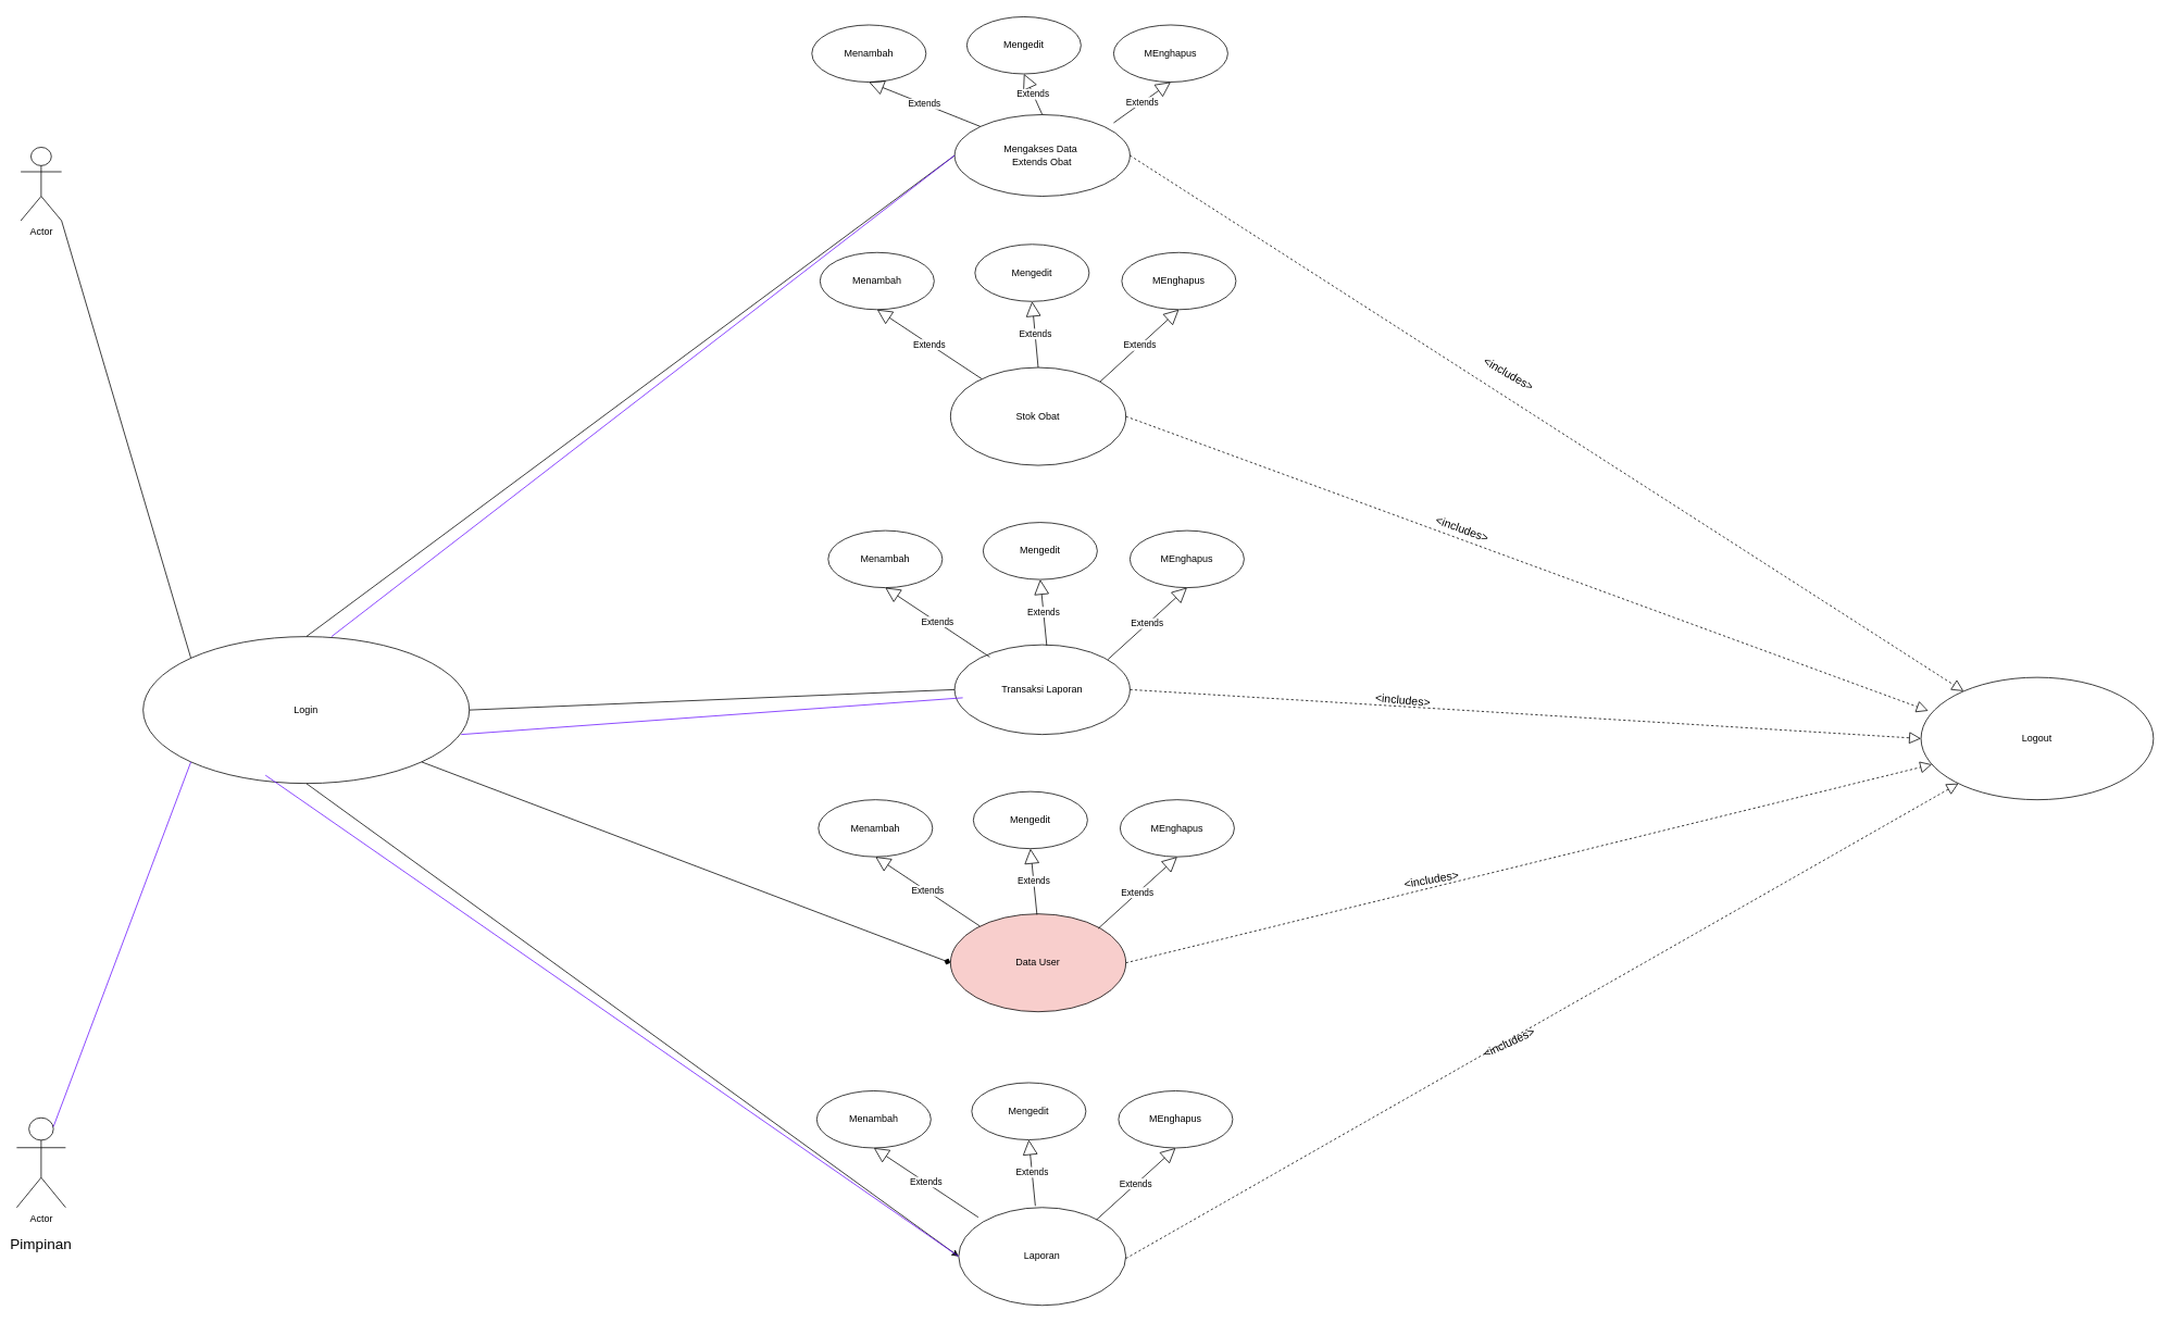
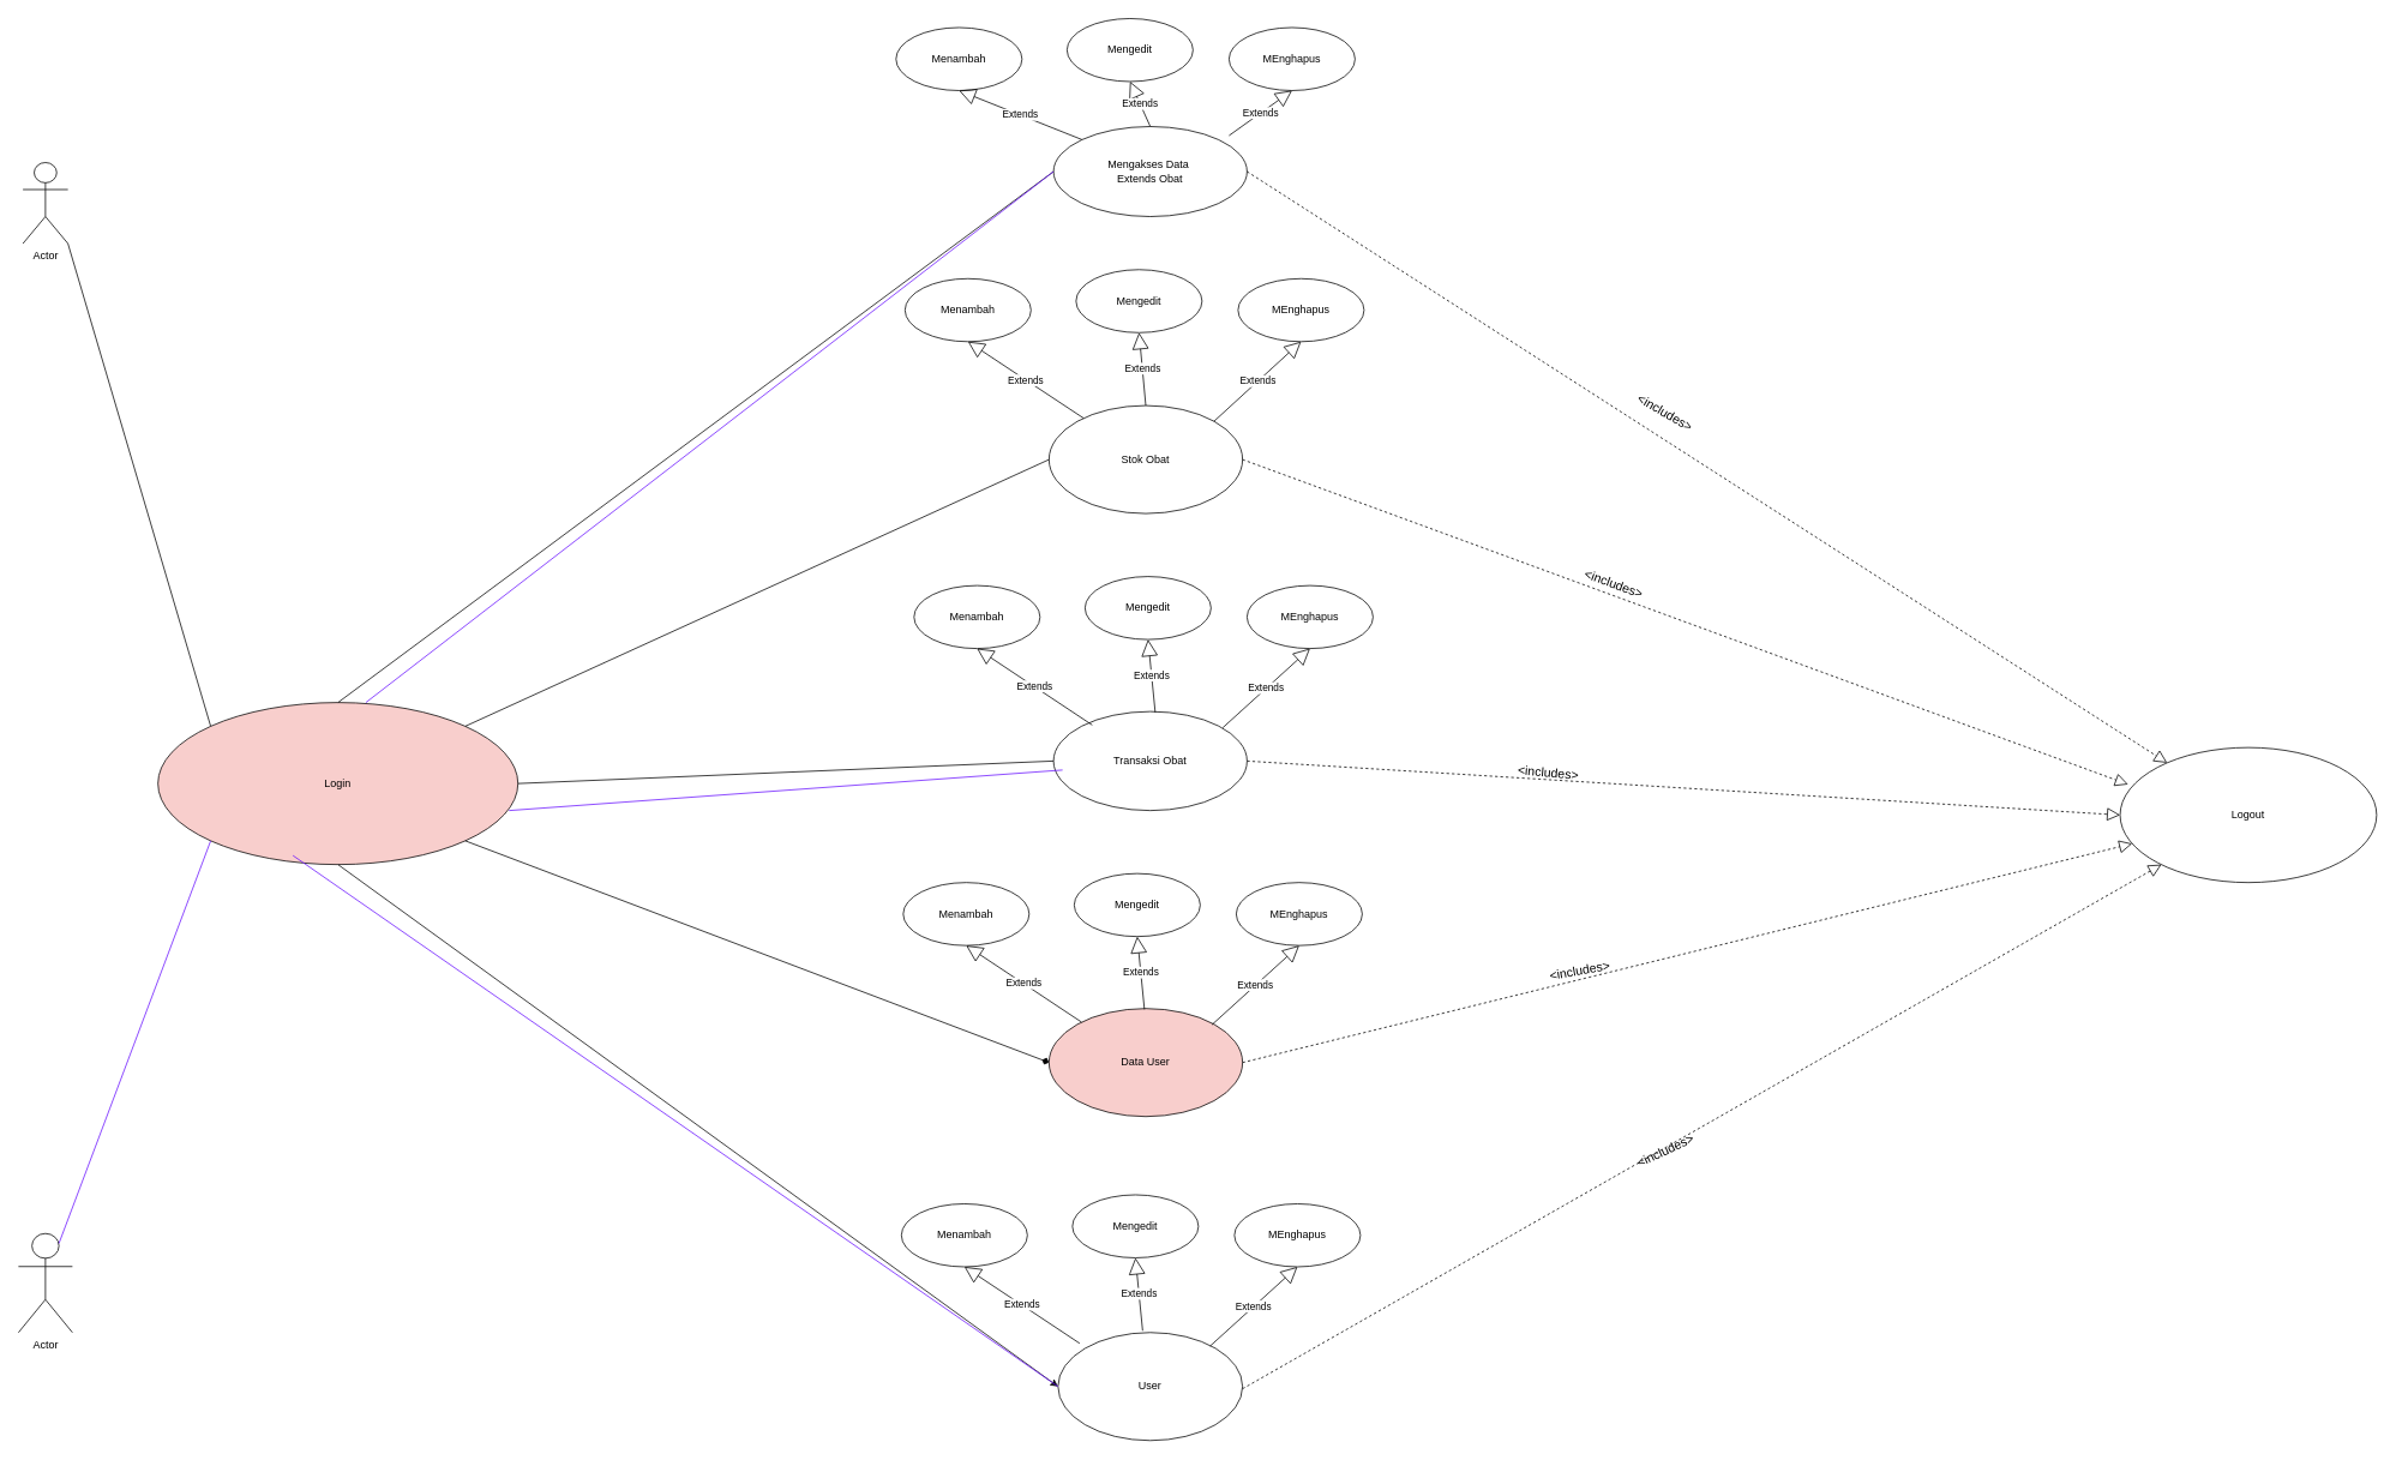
+ <mxCell id="45" value="" style="endArrow=none;html=1;rounded=0;entryX=0;entryY=0.5;entryDx=0;entryDy=0;exitX=1;exitY=0;exitDx=0;exitDy=0;" edge="1" parent="1" source="5" target="6"><mxGeometry width="50" height="50" relative="1" as="geometry"><mxPoint x="385" y="790" as="sourcePoint" /><mxPoint x="1180" y="200" as="targetPoint" /></mxGeometry></mxCell>
- <mxCell id="8" value="Transaksi Laporan" style="ellipse;whiteSpace=wrap;html=1;" vertex="1" parent="1"><mxGeometry x="1170" y="790" width="215" height="110" as="geometry" /></mxCell>
+ <mxCell id="8" value="Transaksi Obat" style="ellipse;whiteSpace=wrap;html=1;" vertex="1" parent="1"><mxGeometry x="1170" y="790" width="215" height="110" as="geometry" /></mxCell>
- <mxCell id="5" value="Login" style="ellipse;whiteSpace=wrap;html=1;" vertex="1" parent="1"><mxGeometry x="175" y="780" width="400" height="180" as="geometry" /></mxCell>
+ <mxCell id="5" value="Login" style="ellipse;whiteSpace=wrap;html=1;fillColor=#f8cecc;" vertex="1" parent="1"><mxGeometry x="175" y="780" width="400" height="180" as="geometry" /></mxCell>
- <mxCell id="4" value="&lt;font style=&quot;font-size: 18px;&quot;&gt;Pimpinan&lt;/font&gt;" style="text;html=1;strokeColor=none;fillColor=none;align=center;verticalAlign=middle;whiteSpace=wrap;rounded=0;" vertex="1" parent="1"><mxGeometry x="20" y="1510" width="60" height="30" as="geometry" /></mxCell>
- <mxCell id="10" value="Laporan" style="ellipse;whiteSpace=wrap;html=1;" vertex="1" parent="1"><mxGeometry x="1175" y="1480" width="205" height="120" as="geometry" /></mxCell>
+ <mxCell id="10" value="User" style="ellipse;whiteSpace=wrap;html=1;" vertex="1" parent="1"><mxGeometry x="1175" y="1480" width="205" height="120" as="geometry" /></mxCell>
